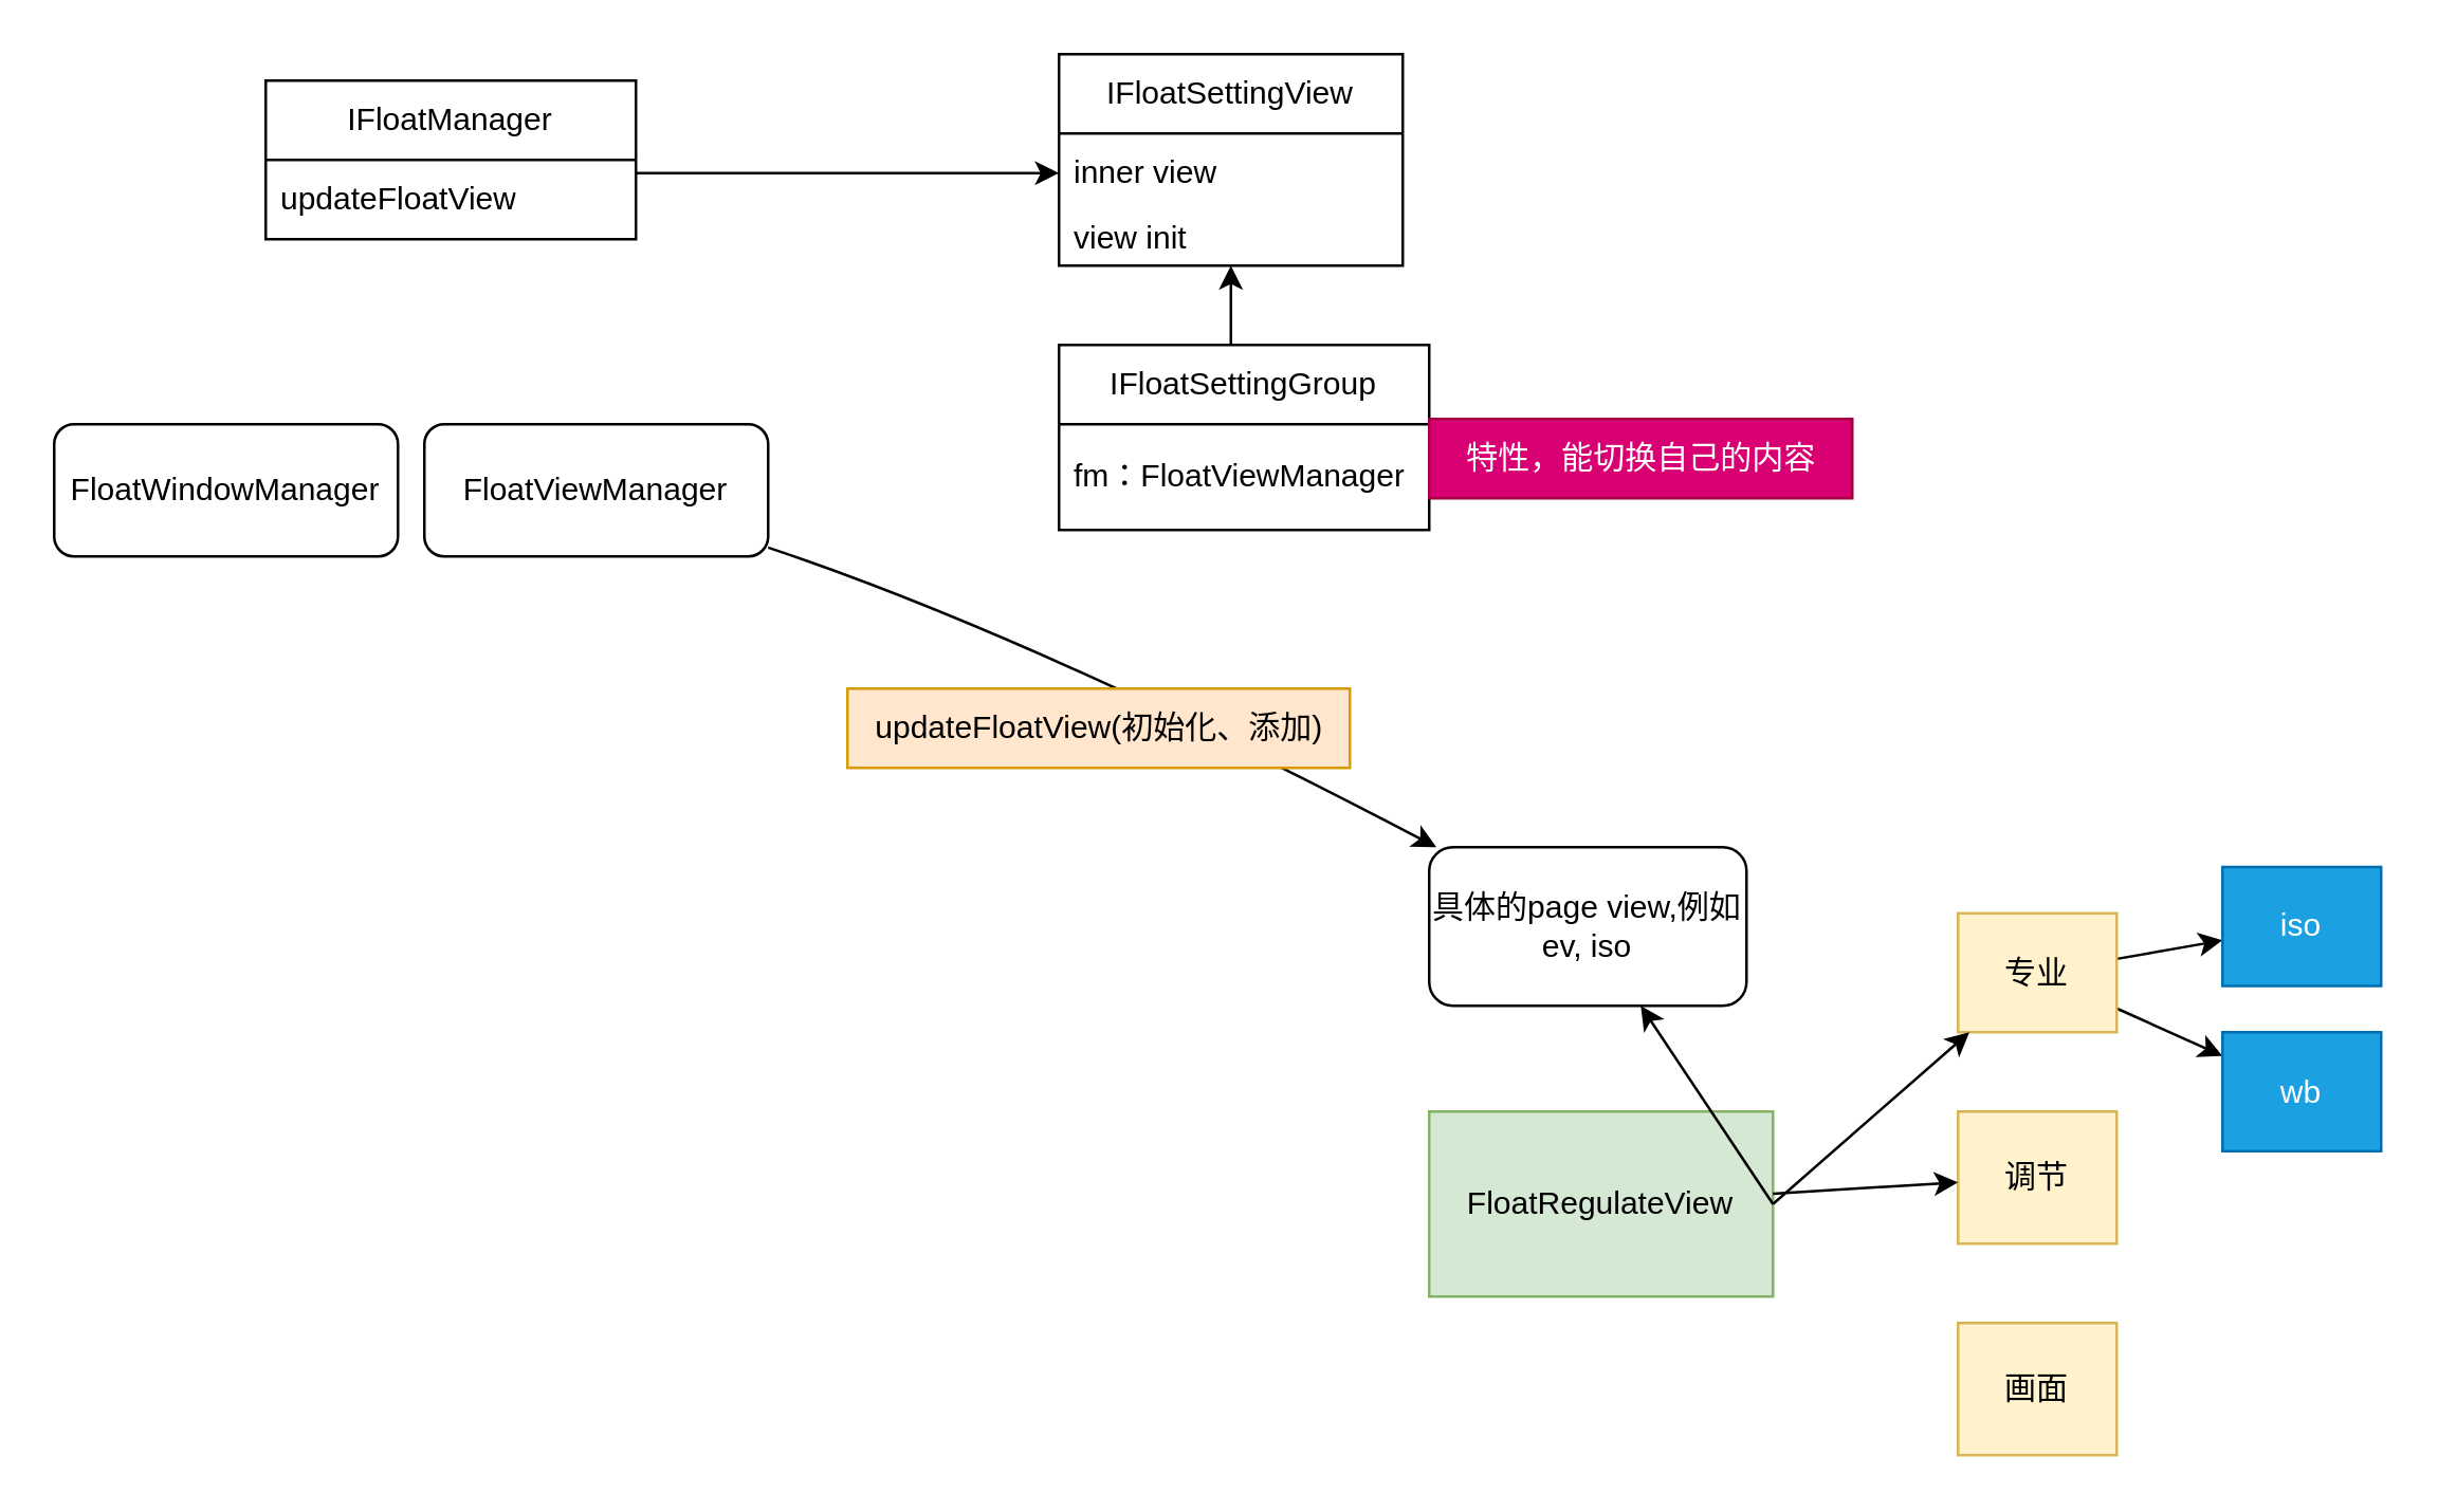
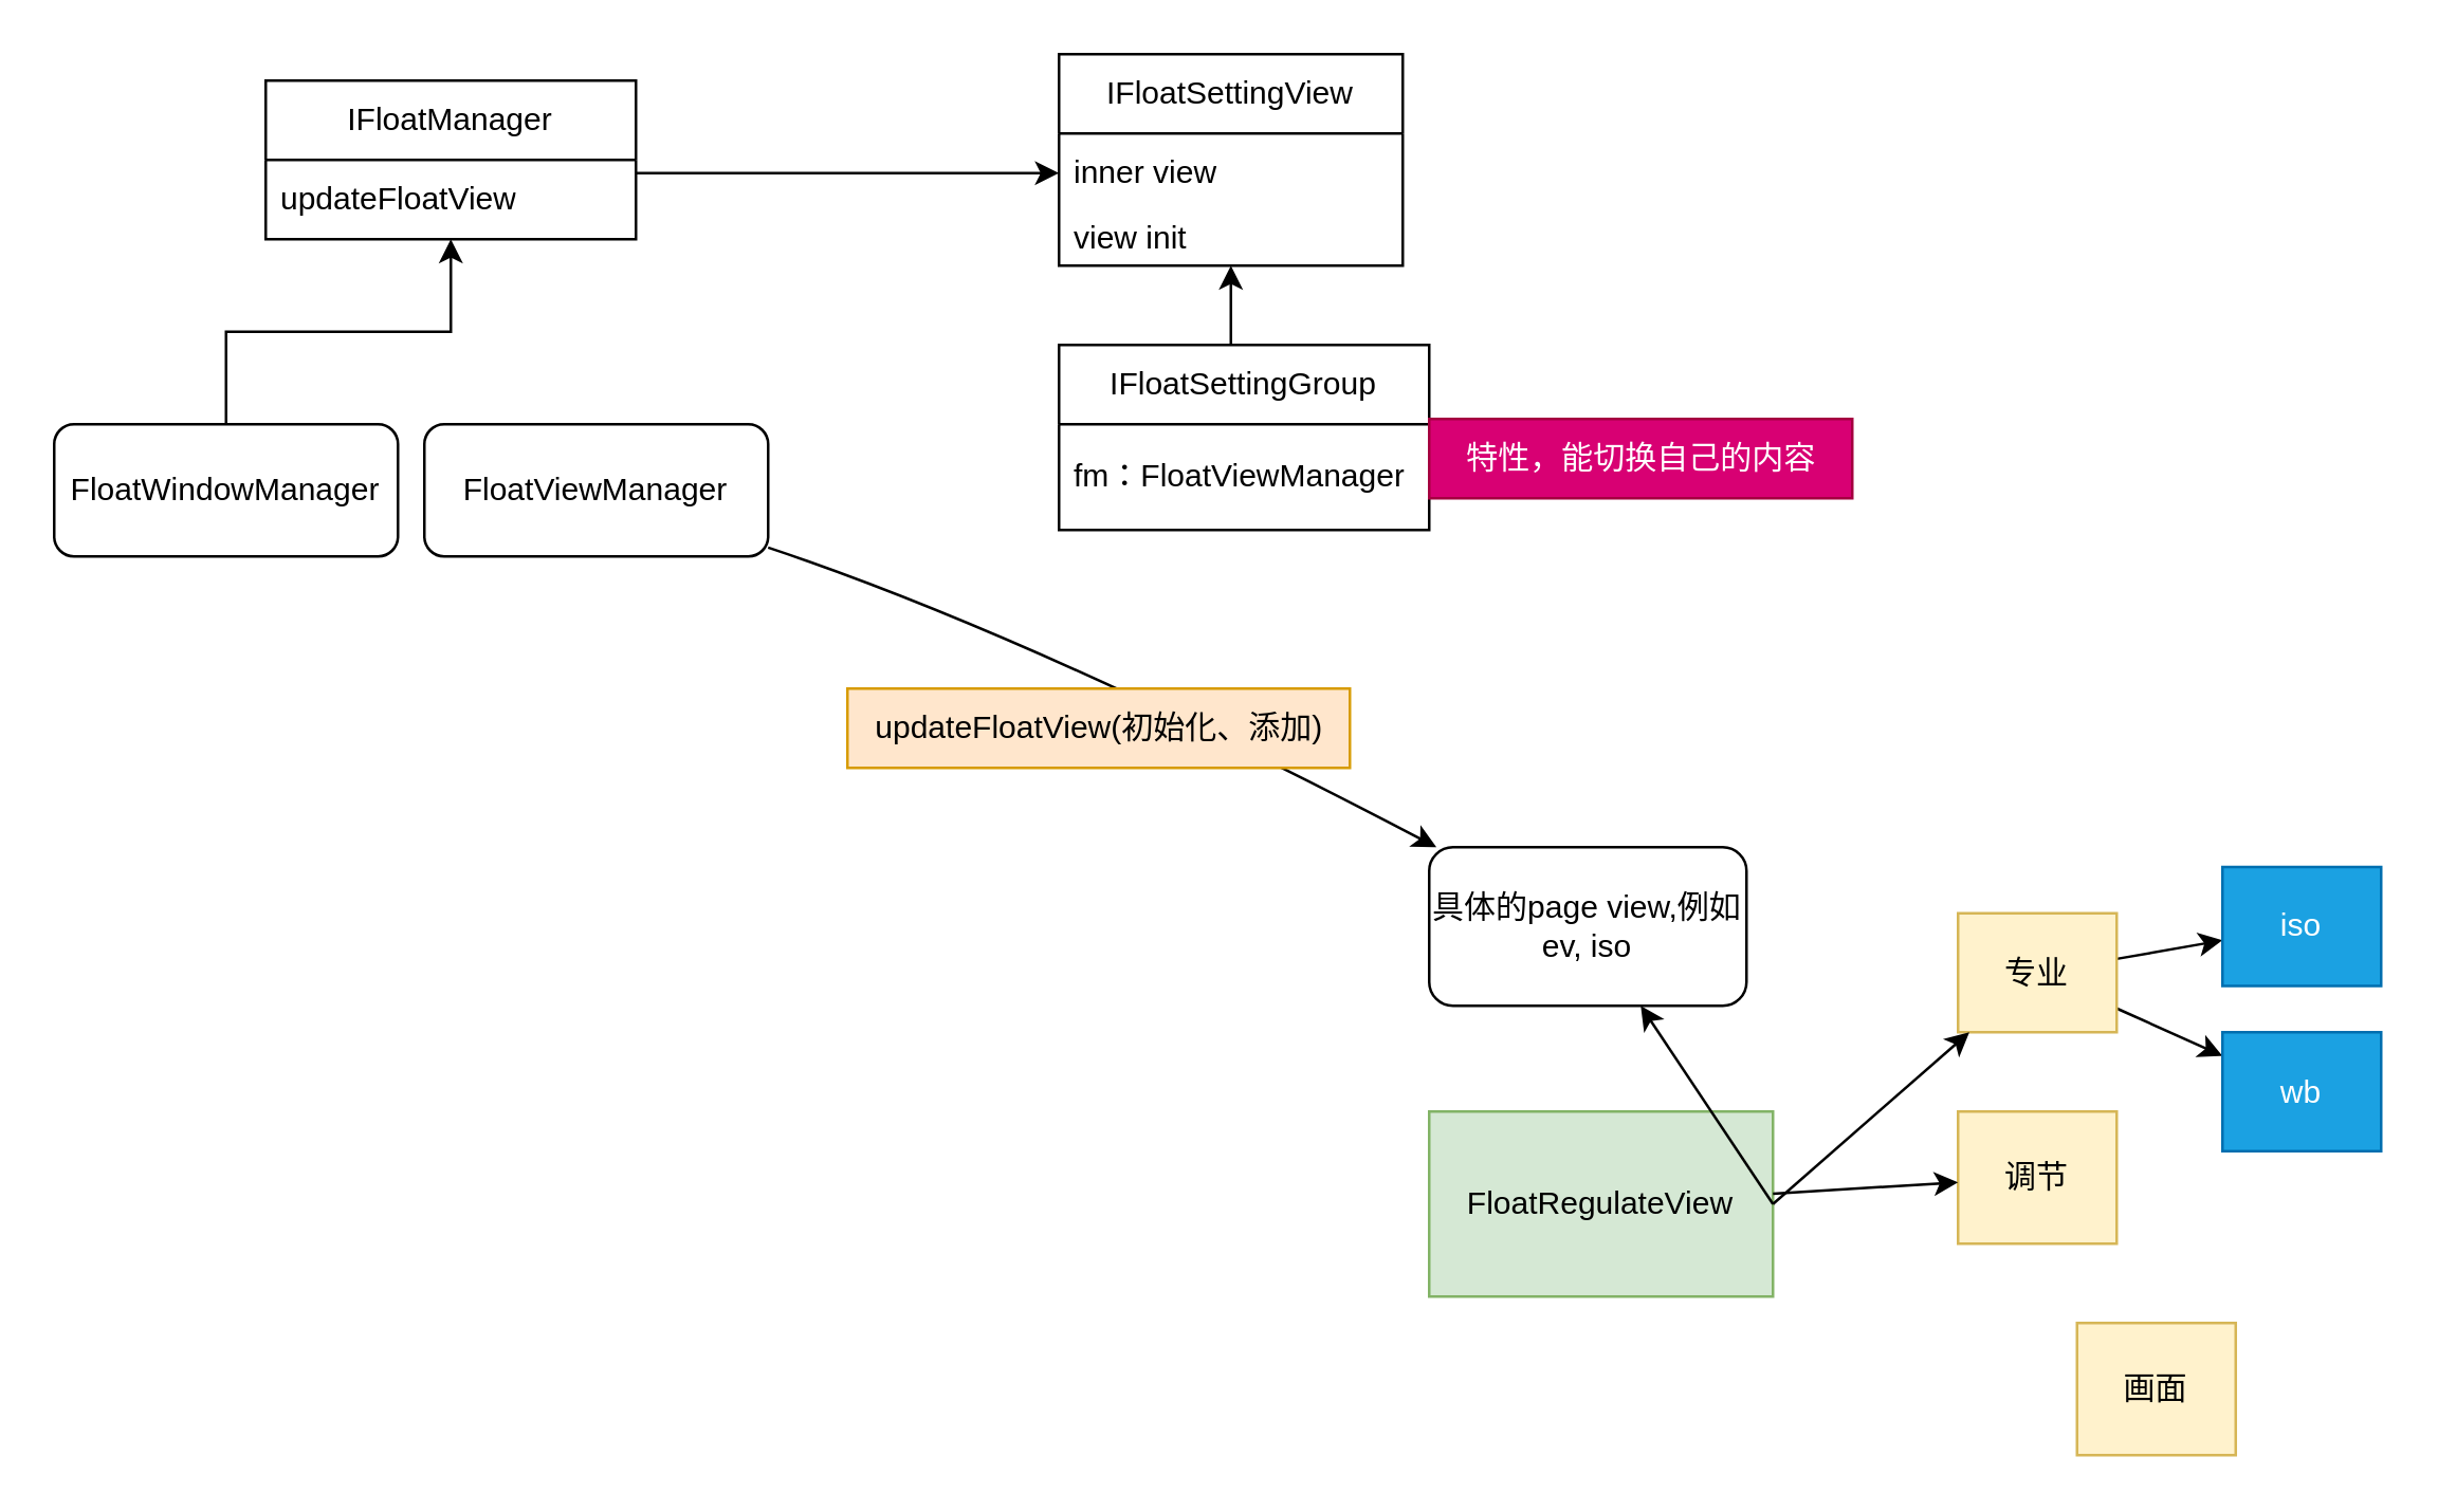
+ <mxCell id="8" style="edgeStyle=orthogonalEdgeStyle;rounded=0;orthogonalLoop=1;jettySize=auto;html=1;" edge="1" parent="1" source="9" target="5"><mxGeometry relative="1" as="geometry" /></mxCell>
- <mxCell id="22" value="画面" style="whiteSpace=wrap;html=1;fillColor=#fff2cc;strokeColor=#d6b656;" vertex="1" parent="1"><mxGeometry x="740" y="500" width="60" height="50" as="geometry" /></mxCell>
+ <mxCell id="22" value="画面" style="whiteSpace=wrap;html=1;fillColor=#fff2cc;strokeColor=#d6b656;" vertex="1" parent="1"><mxGeometry x="785" y="500" width="60" height="50" as="geometry" /></mxCell>
